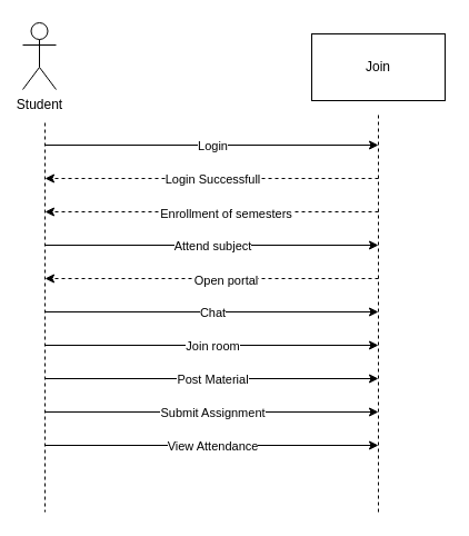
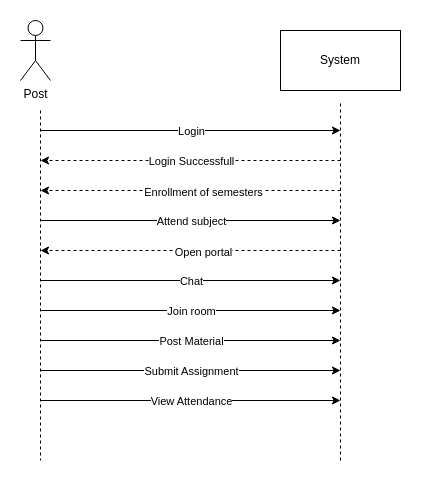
- <mxCell id="3" value="Join" style="rounded=0;whiteSpace=wrap;html=1;" parent="1" vertex="1"><mxGeometry x="280" y="30" width="120" height="60" as="geometry" /></mxCell>
+ <mxCell id="3" value="System" style="rounded=0;whiteSpace=wrap;html=1;" parent="1" vertex="1"><mxGeometry x="280" y="30" width="120" height="60" as="geometry" /></mxCell>
- <mxCell id="2" value="Student" style="shape=umlActor;verticalLabelPosition=bottom;verticalAlign=top;html=1;outlineConnect=0;" parent="1" vertex="1"><mxGeometry x="20" y="20" width="30" height="60" as="geometry" /></mxCell>
+ <mxCell id="2" value="Post" style="shape=umlActor;verticalLabelPosition=bottom;verticalAlign=top;html=1;outlineConnect=0;" parent="1" vertex="1"><mxGeometry x="20" y="20" width="30" height="60" as="geometry" /></mxCell>
